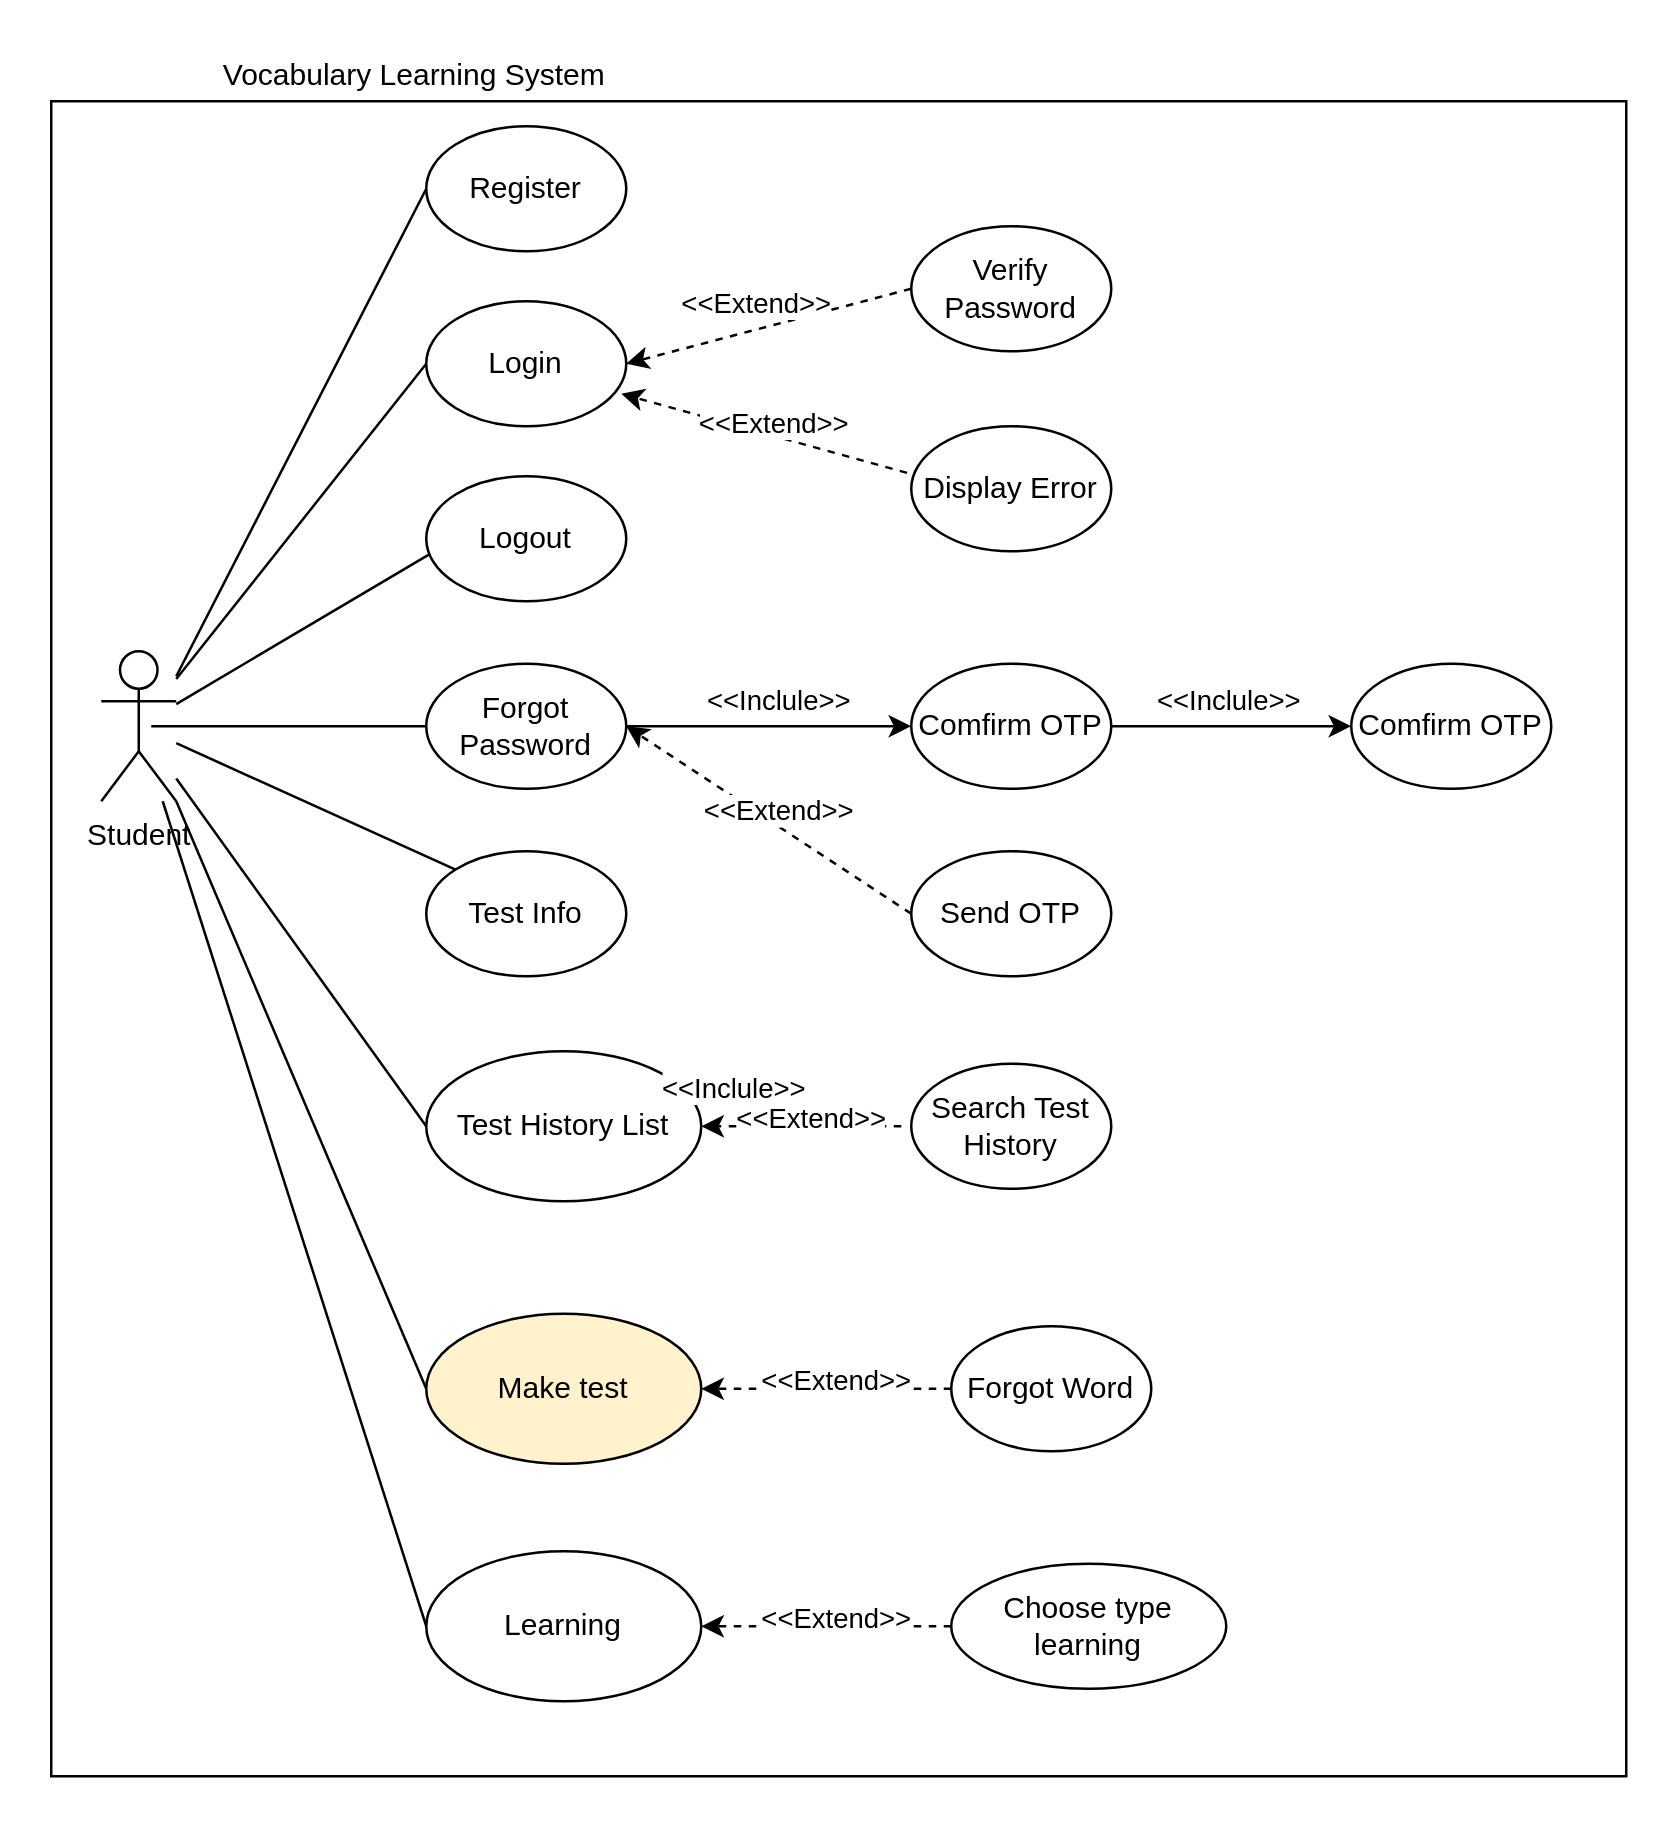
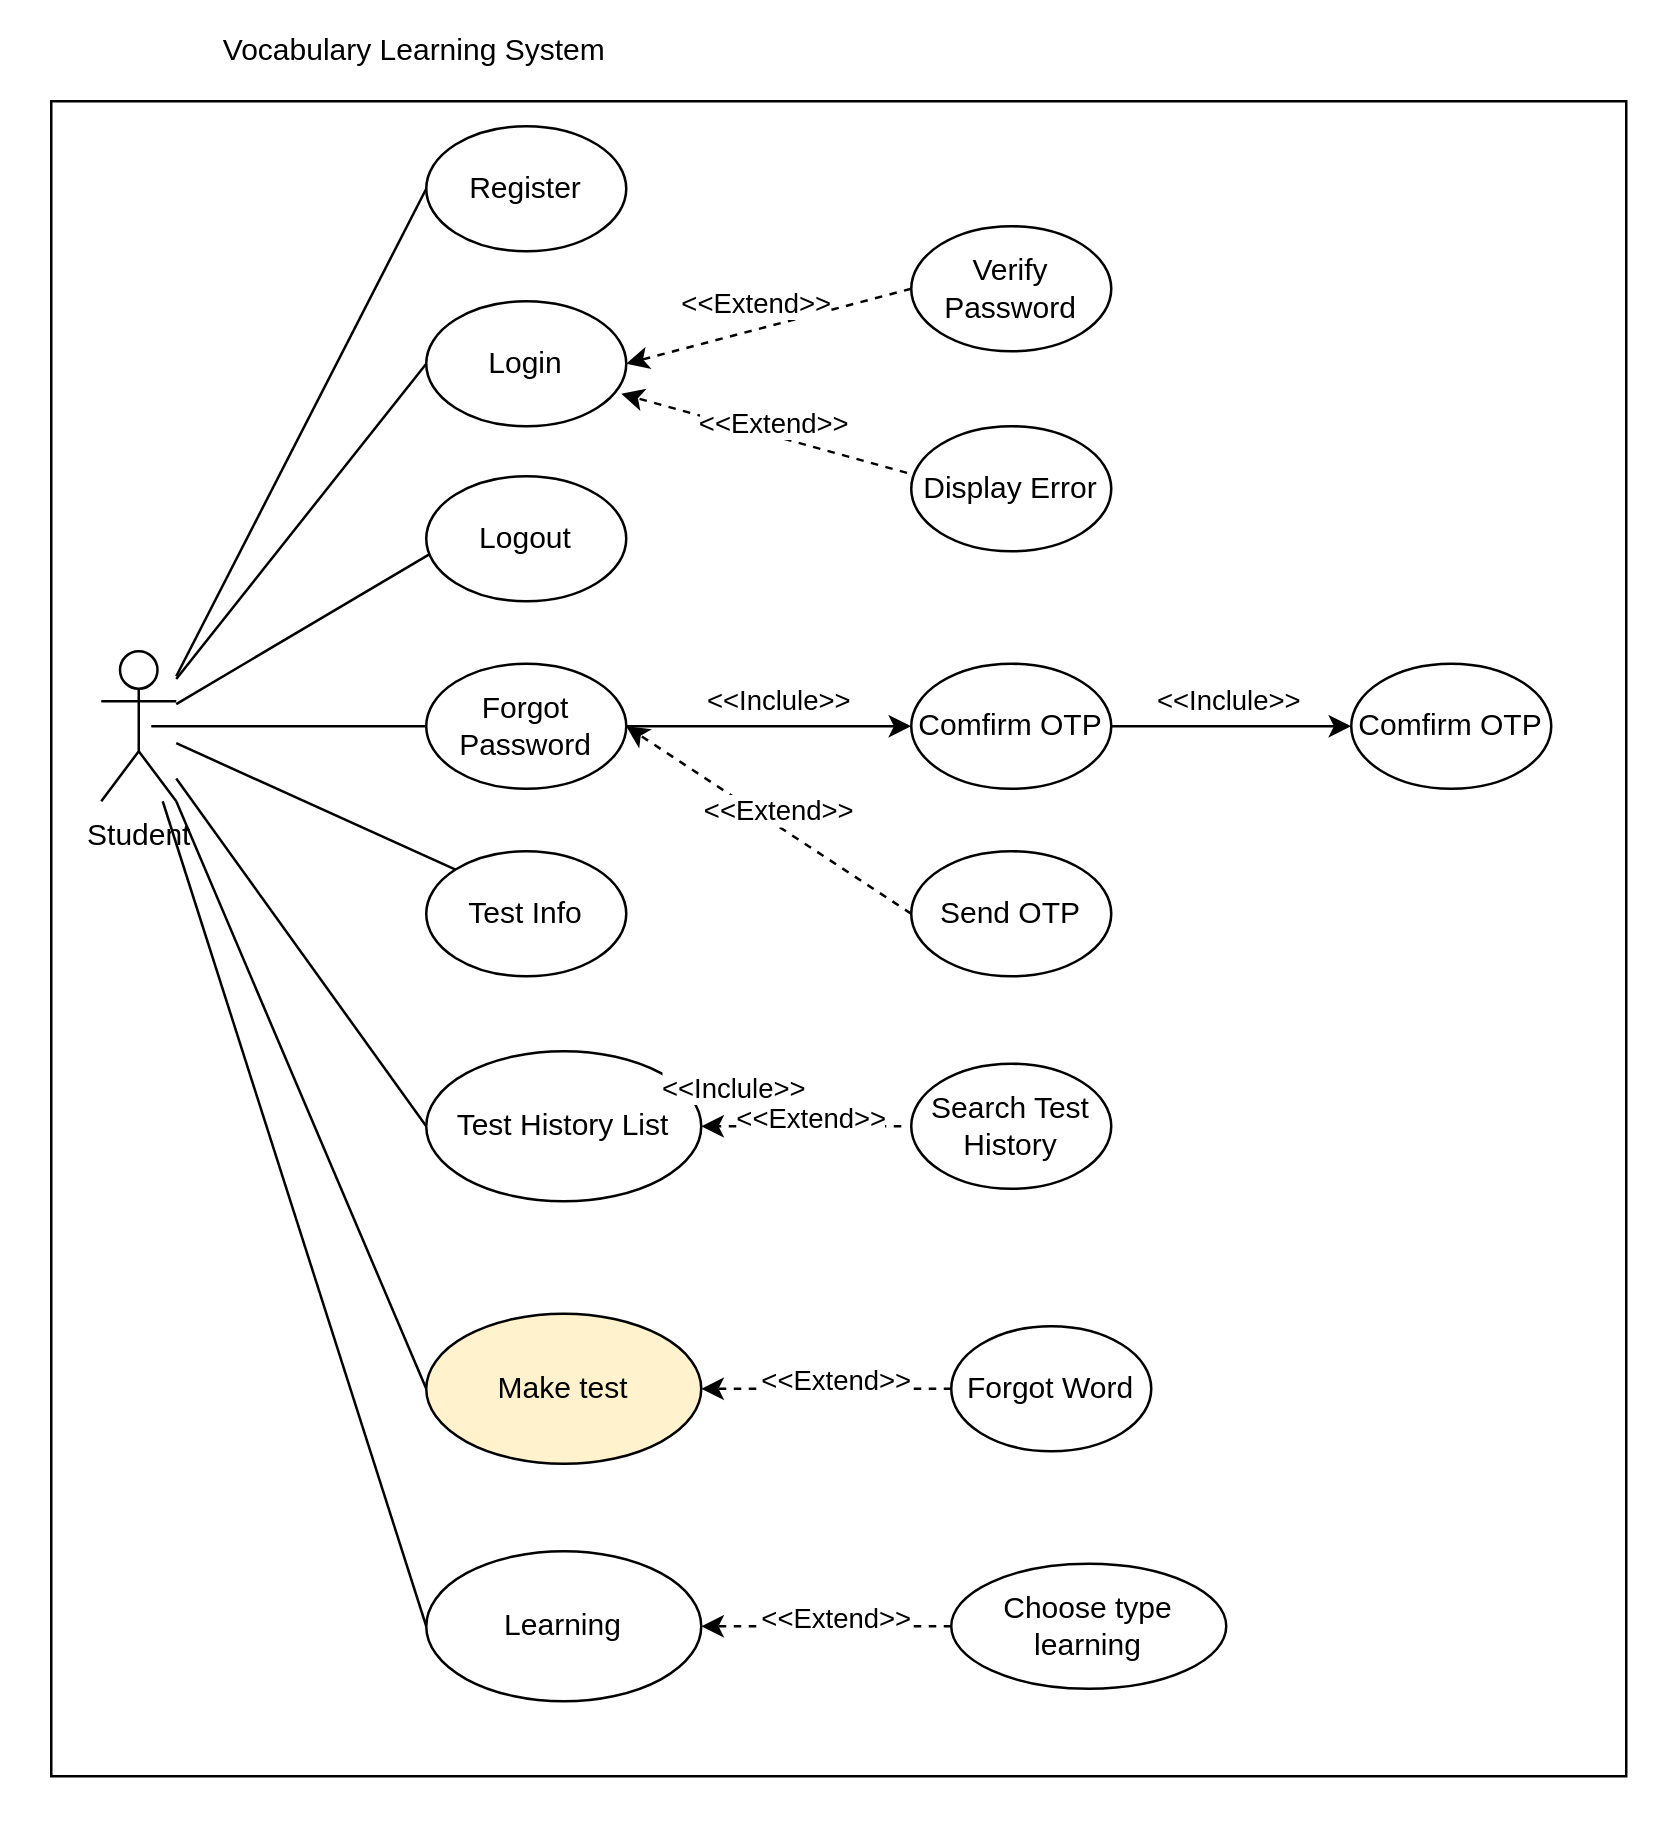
- <mxCell id="46" value="Vocabulary Learning System" style="text;html=1;align=center;verticalAlign=middle;resizable=0;points=[];autosize=1;strokeColor=none;" parent="1" vertex="1"><mxGeometry x="80" y="20" width="170" height="20" as="geometry" /></mxCell>
+ <mxCell id="46" value="Vocabulary Learning System" style="text;html=1;align=center;verticalAlign=middle;resizable=0;points=[];autosize=1;strokeColor=none;" parent="1" vertex="1"><mxGeometry x="80" y="10" width="170" height="20" as="geometry" /></mxCell>
